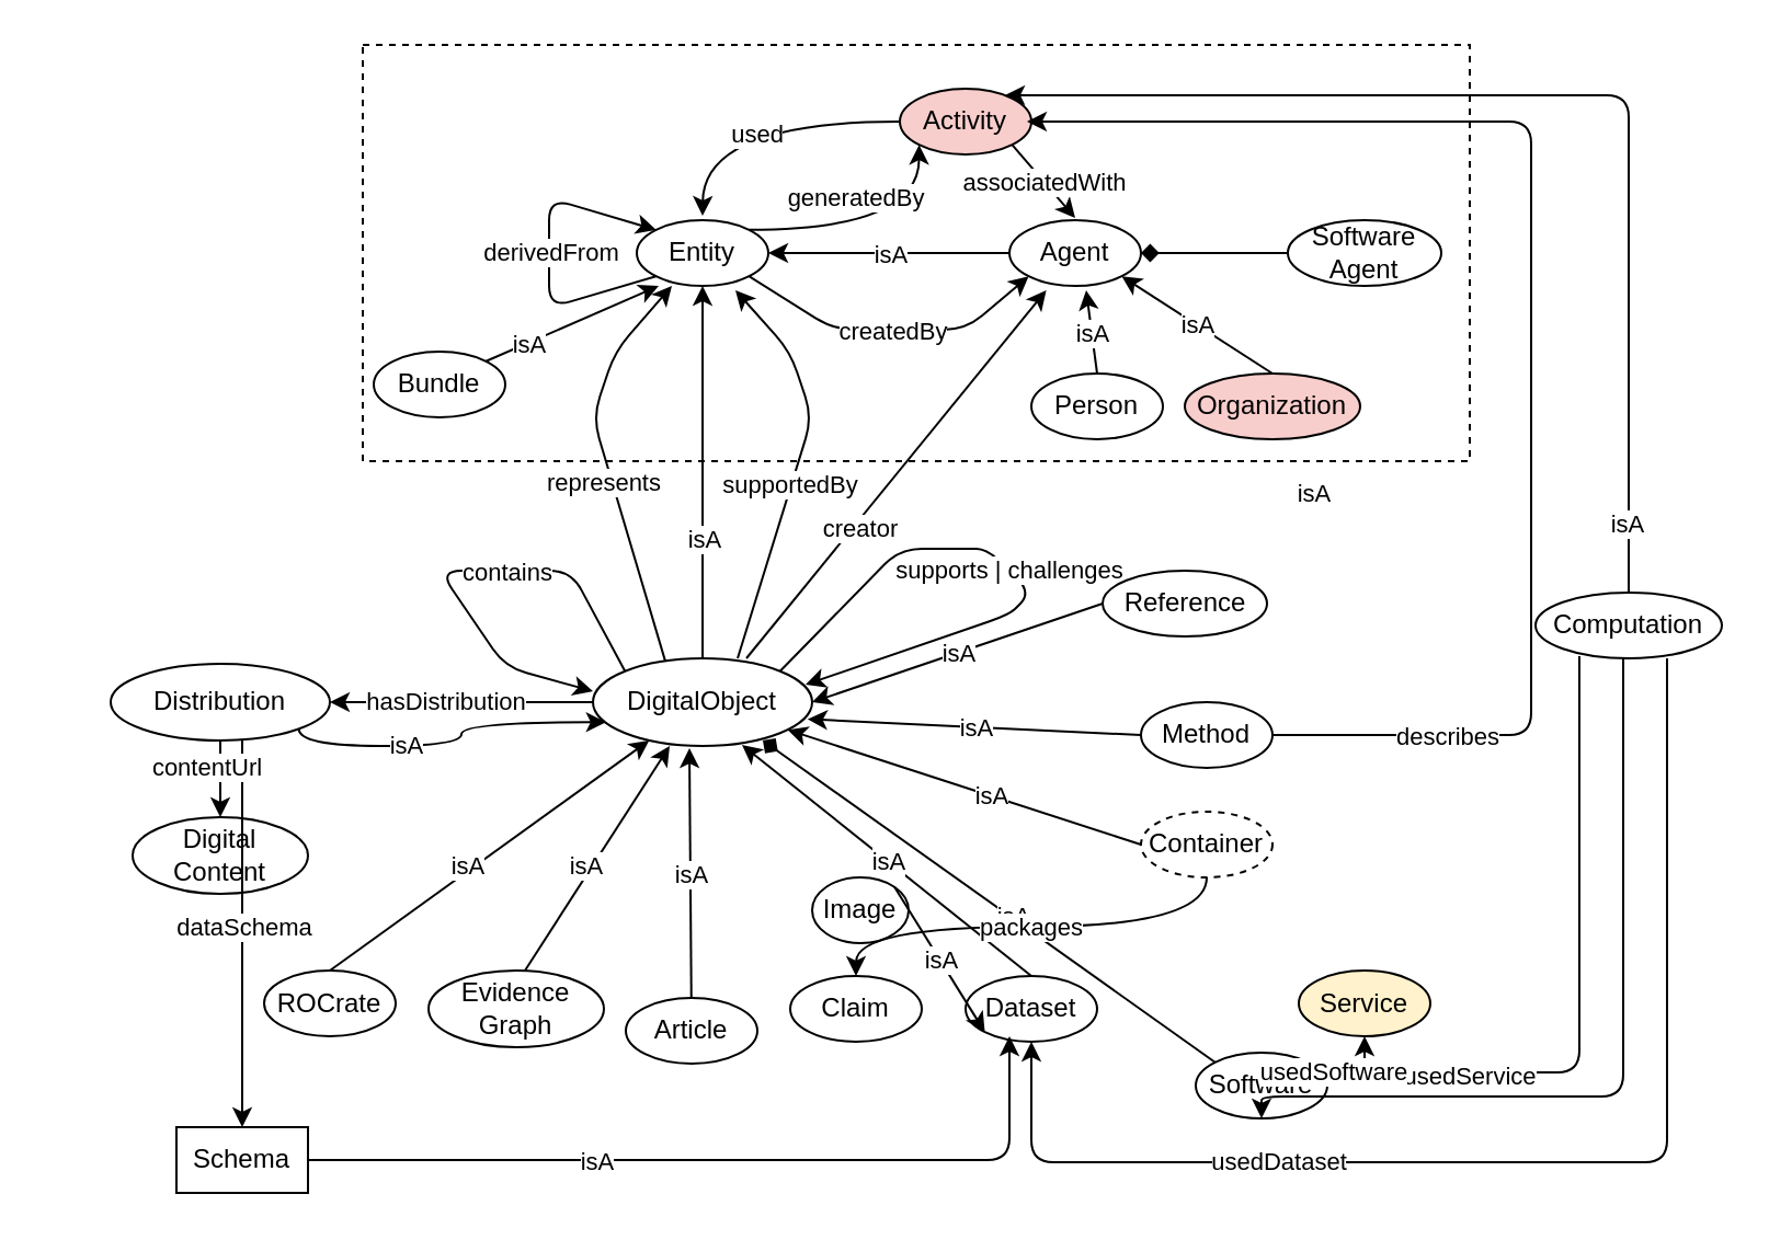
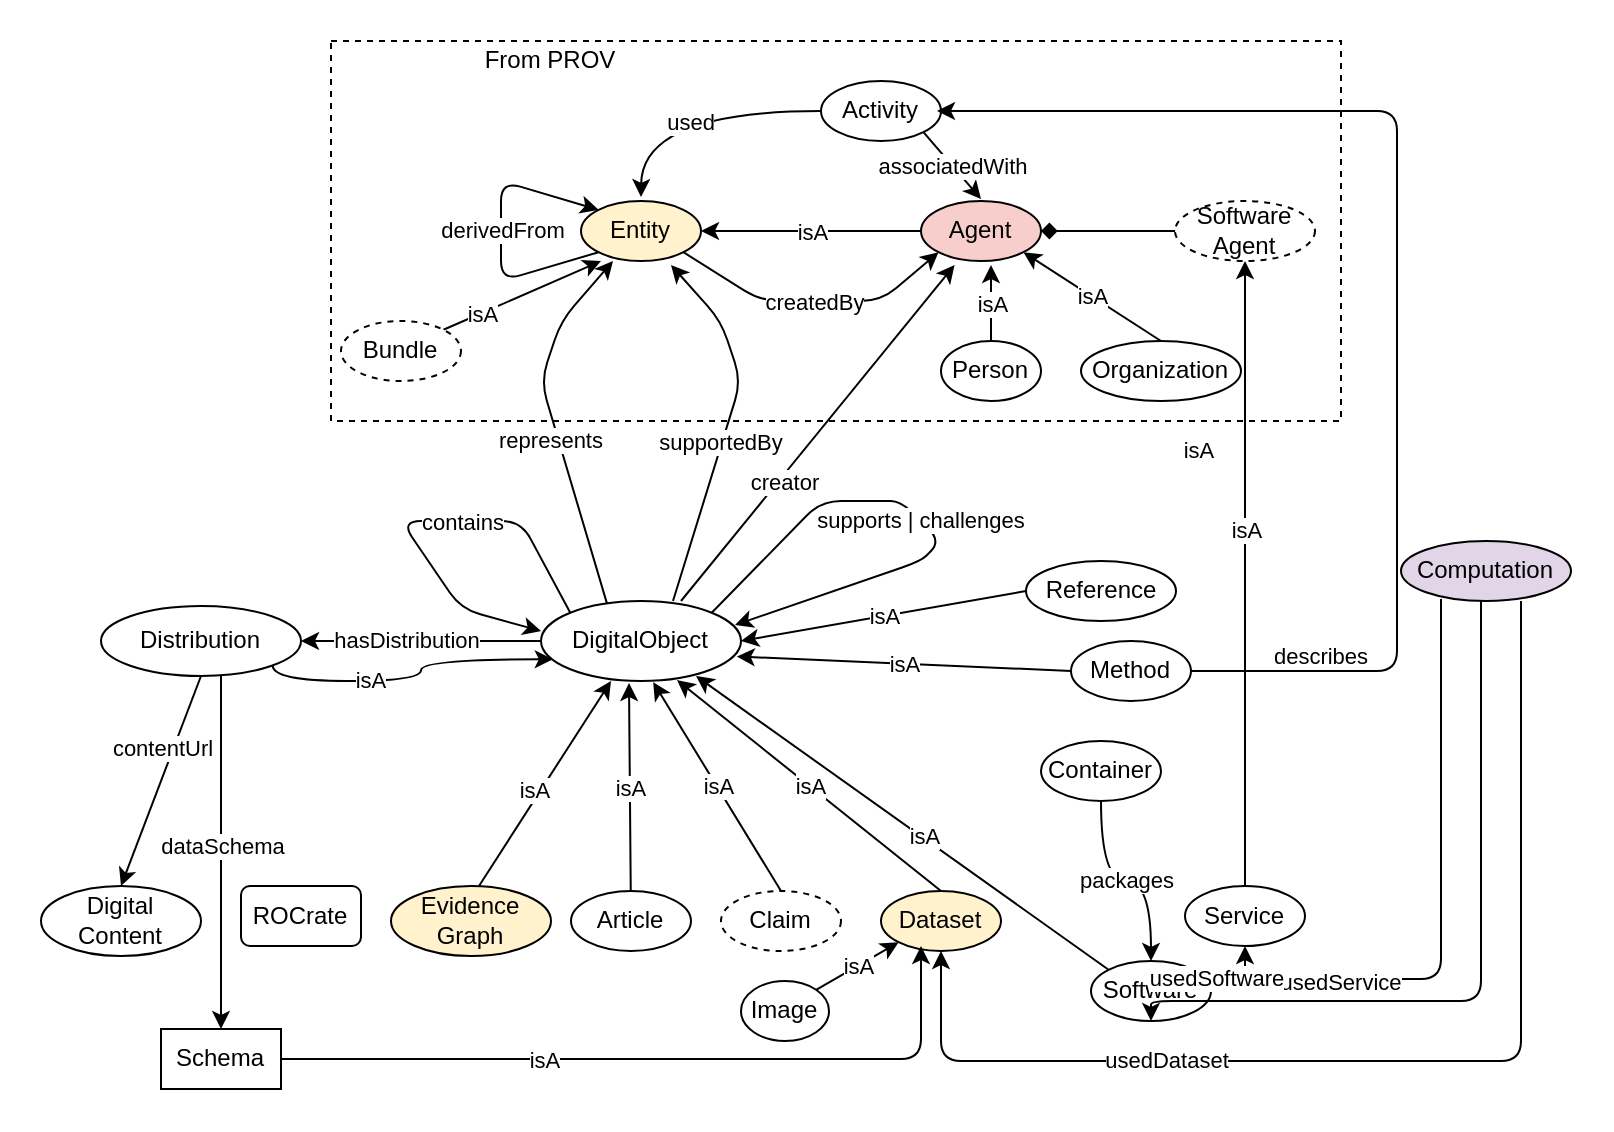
+ <mxCell id="72" value="From PROV" style="text;html=1;strokeColor=none;fillColor=none;align=center;verticalAlign=middle;whiteSpace=wrap;rounded=0;dashed=1;" parent="1" vertex="1"><mxGeometry x="240" width="70" height="20" as="geometry" y="20" /></mxCell>
- <mxCell id="77" value="" style="endArrow=classic;html=1;exitX=0.5;exitY=0;exitDx=0;exitDy=0;edgeStyle=orthogonalEdgeStyle;" parent="1" source="55" target="2" edge="1"><mxGeometry relative="1" as="geometry"><mxPoint x="742.5" y="270" as="sourcePoint" /><mxPoint x="455" y="43" as="targetPoint" /><Array as="points"><mxPoint x="743" y="43" /></Array></mxGeometry></mxCell>
- <mxCell id="78" value="isA" style="edgeLabel;resizable=0;html=1;align=center;verticalAlign=middle;" parent="77" connectable="0" vertex="1"><mxGeometry relative="1" as="geometry"><mxPoint x="28.47" y="195" as="offset" /></mxGeometry></mxCell>
- <mxCell id="2" value="Activity" style="ellipse;whiteSpace=wrap;html=1;fillColor=#f8cecc;" parent="1" vertex="1"><mxGeometry x="410" y="40" width="60" height="30" as="geometry" /></mxCell>
+ <mxCell id="2" value="Activity" style="ellipse;whiteSpace=wrap;html=1;" parent="1" vertex="1"><mxGeometry x="410" y="40" width="60" height="30" as="geometry" /></mxCell>
- <mxCell id="9" value="" style="endArrow=classic;html=1;exitX=1;exitY=0;exitDx=0;exitDy=0;entryX=0;entryY=1;entryDx=0;entryDy=0;edgeStyle=orthogonalEdgeStyle;curved=1;" parent="1" source="4" target="2" edge="1"><mxGeometry relative="1" as="geometry"><mxPoint x="430" y="280" as="sourcePoint" /><mxPoint x="530" y="280" as="targetPoint" /></mxGeometry></mxCell>
- <mxCell id="10" value="generatedBy" style="edgeLabel;resizable=0;html=1;align=center;verticalAlign=middle;" parent="9" connectable="0" vertex="1"><mxGeometry relative="1" as="geometry"><mxPoint x="-10" y="-15" as="offset" /></mxGeometry></mxCell>
- <mxCell id="4" value="Entity" style="ellipse;whiteSpace=wrap;html=1;" parent="1" vertex="1"><mxGeometry x="290" y="100" width="60" height="30" as="geometry" /></mxCell>
+ <mxCell id="4" value="Entity" style="ellipse;whiteSpace=wrap;html=1;fillColor=#fff2cc;" parent="1" vertex="1"><mxGeometry x="290" y="100" width="60" height="30" as="geometry" /></mxCell>
- <mxCell id="3" value="Agent" style="ellipse;whiteSpace=wrap;html=1;" parent="1" vertex="1"><mxGeometry x="460" y="100" width="60" height="30" as="geometry" /></mxCell>
+ <mxCell id="3" value="Agent" style="ellipse;whiteSpace=wrap;html=1;fillColor=#f8cecc;" parent="1" vertex="1"><mxGeometry x="460" y="100" width="60" height="30" as="geometry" /></mxCell>
- <mxCell id="91" value="Software&lt;br&gt;Agent" style="ellipse;whiteSpace=wrap;html=1;" parent="1" vertex="1"><mxGeometry x="587" y="100" width="70" height="30" as="geometry" /></mxCell>
+ <mxCell id="91" value="Software&lt;br&gt;Agent" style="ellipse;whiteSpace=wrap;html=1;dashed=1;" parent="1" vertex="1"><mxGeometry x="587" y="100" width="70" height="30" as="geometry" /></mxCell>
- <mxCell id="94" value="Bundle" style="ellipse;whiteSpace=wrap;html=1;" parent="1" vertex="1"><mxGeometry x="170" y="160" width="60" height="30" as="geometry" /></mxCell>
+ <mxCell id="94" value="Bundle" style="ellipse;whiteSpace=wrap;html=1;dashed=1;" parent="1" vertex="1"><mxGeometry x="170" y="160" width="60" height="30" as="geometry" /></mxCell>
- <mxCell id="5" value="Person" style="ellipse;whiteSpace=wrap;html=1;" parent="1" vertex="1"><mxGeometry x="470" y="170" width="60" height="30" as="geometry" /></mxCell>
+ <mxCell id="5" value="Person" style="ellipse;whiteSpace=wrap;html=1;" parent="1" vertex="1"><mxGeometry x="470" y="170" width="50" height="30" as="geometry" /></mxCell>
- <mxCell id="6" value="Organization" style="ellipse;whiteSpace=wrap;html=1;fillColor=#f8cecc;" parent="1" vertex="1"><mxGeometry x="540" y="170" width="80" height="30" as="geometry" /></mxCell>
+ <mxCell id="6" value="Organization" style="ellipse;whiteSpace=wrap;html=1;" parent="1" vertex="1"><mxGeometry x="540" y="170" width="80" height="30" as="geometry" /></mxCell>
- <mxCell id="24" value="" style="endArrow=classic;html=1;exitX=0.5;exitY=0;exitDx=0;exitDy=0;entryX=0.5;entryY=1;entryDx=0;entryDy=0;" parent="1" source="21" target="4" edge="1"><mxGeometry relative="1" as="geometry"><mxPoint x="430" y="280" as="sourcePoint" /><mxPoint x="530" y="280" as="targetPoint" /></mxGeometry></mxCell>
- <mxCell id="25" value="isA" style="edgeLabel;resizable=0;html=1;align=center;verticalAlign=middle;" parent="24" connectable="0" vertex="1"><mxGeometry relative="1" as="geometry"><mxPoint y="30" as="offset" /></mxGeometry></mxCell>
- <mxCell id="40" value="Reference" style="ellipse;whiteSpace=wrap;html=1;" parent="1" vertex="1"><mxGeometry x="502.5" y="260" width="75" height="30" as="geometry" /></mxCell>
+ <mxCell id="40" value="Reference" style="ellipse;whiteSpace=wrap;html=1;" parent="1" vertex="1"><mxGeometry x="512.5" y="280" width="75" height="30" as="geometry" /></mxCell>
- <mxCell id="55" value="Computation" style="ellipse;whiteSpace=wrap;html=1;" parent="1" vertex="1"><mxGeometry x="700" y="270" width="85" height="30" as="geometry" /></mxCell>
+ <mxCell id="55" value="Computation" style="ellipse;whiteSpace=wrap;html=1;fillColor=#e1d5e7;" parent="1" vertex="1"><mxGeometry x="700" y="270" width="85" height="30" as="geometry" /></mxCell>
+ <mxCell id="47" value="" style="endArrow=classic;html=1;exitX=0.5;exitY=0;exitDx=0;exitDy=0;" parent="1" source="61" target="91" edge="1"><mxGeometry relative="1" as="geometry"><mxPoint x="300" y="445" as="sourcePoint" /><mxPoint x="330" y="343" as="targetPoint" /></mxGeometry></mxCell>
+ <mxCell id="48" value="isA" style="edgeLabel;resizable=0;html=1;align=center;verticalAlign=middle;" parent="47" connectable="0" vertex="1"><mxGeometry relative="1" as="geometry"><mxPoint y="-22.43" as="offset" /></mxGeometry></mxCell>
- <mxCell id="39" value="Method" style="ellipse;whiteSpace=wrap;html=1;" parent="1" vertex="1"><mxGeometry x="520" y="320" width="60" height="30" as="geometry" /></mxCell>
+ <mxCell id="39" value="Method" style="ellipse;whiteSpace=wrap;html=1;" parent="1" vertex="1"><mxGeometry x="535" y="320" width="60" height="30" as="geometry" /></mxCell>
- <mxCell id="73" value="" style="endArrow=diamond;html=1;entryX=0.775;entryY=0.938;entryDx=0;entryDy=0;entryPerimeter=0;exitX=0;exitY=0;exitDx=0;exitDy=0;" parent="1" source="60" target="21" edge="1"><mxGeometry relative="1" as="geometry"><mxPoint x="460" y="440" as="sourcePoint" /><mxPoint x="520" y="260" as="targetPoint" /></mxGeometry></mxCell>
+ <mxCell id="73" value="" style="endArrow=classic;html=1;entryX=0.775;entryY=0.938;entryDx=0;entryDy=0;entryPerimeter=0;exitX=0;exitY=0;exitDx=0;exitDy=0;" parent="1" source="60" target="21" edge="1"><mxGeometry relative="1" as="geometry"><mxPoint x="460" y="440" as="sourcePoint" /><mxPoint x="520" y="260" as="targetPoint" /></mxGeometry></mxCell>
- <mxCell id="98" style="rounded=0;orthogonalLoop=1;jettySize=auto;html=1;exitX=0;exitY=0.5;exitDx=0;exitDy=0;" parent="1" source="101" target="21" edge="1"><mxGeometry relative="1" as="geometry"><mxPoint x="490" y="370" as="targetPoint" /></mxGeometry></mxCell>
- <mxCell id="99" value="isA" style="edgeLabel;html=1;align=center;verticalAlign=middle;resizable=0;points=[];" parent="98" vertex="1" connectable="0"><mxGeometry x="-0.147" relative="1" as="geometry"><mxPoint as="offset" /></mxGeometry></mxCell>
- <mxCell id="101" value="Container" style="ellipse;whiteSpace=wrap;html=1;dashed=1;" parent="1" vertex="1"><mxGeometry x="520" y="370" width="60" height="30" as="geometry" /></mxCell>
+ <mxCell id="101" value="Container" style="ellipse;whiteSpace=wrap;html=1;" parent="1" vertex="1"><mxGeometry x="520" y="370" width="60" height="30" as="geometry" /></mxCell>
- <mxCell id="95" value="Digital&lt;br&gt;Content" style="ellipse;whiteSpace=wrap;html=1;fillColor=none;" parent="1" vertex="1"><mxGeometry x="60" y="372.5" width="80" height="35" as="geometry" /></mxCell>
+ <mxCell id="95" value="Digital&lt;br&gt;Content" style="ellipse;whiteSpace=wrap;html=1;fillColor=none;" parent="1" vertex="1"><mxGeometry x="20" y="442.5" width="80" height="35" as="geometry" /></mxCell>
- <mxCell id="87" style="edgeStyle=none;rounded=0;orthogonalLoop=1;jettySize=auto;html=1;exitX=0.5;exitY=0;exitDx=0;exitDy=0;" parent="1" source="89" target="21" edge="1"><mxGeometry relative="1" as="geometry" /></mxCell>
- <mxCell id="88" value="isA" style="edgeLabel;html=1;align=center;verticalAlign=middle;resizable=0;points=[];" parent="87" vertex="1" connectable="0"><mxGeometry x="0.19" relative="1" as="geometry"><mxPoint x="-24.77" y="15" as="offset" /></mxGeometry></mxCell>
+ <mxCell id="43" value="" style="endArrow=classic;html=1;exitX=0.5;exitY=0;exitDx=0;exitDy=0;entryX=0.561;entryY=1.014;entryDx=0;entryDy=0;entryPerimeter=0;" parent="1" source="37" target="21" edge="1"><mxGeometry relative="1" as="geometry"><mxPoint x="430" y="280" as="sourcePoint" /><mxPoint x="530" y="280" as="targetPoint" /></mxGeometry></mxCell>
+ <mxCell id="44" value="isA" style="edgeLabel;resizable=0;html=1;align=center;verticalAlign=middle;" parent="43" connectable="0" vertex="1"><mxGeometry relative="1" as="geometry" /></mxCell>
- <mxCell id="56" value="Image" style="ellipse;whiteSpace=wrap;html=1;" parent="1" vertex="1"><mxGeometry x="370" y="400" width="44" height="30" as="geometry" /></mxCell>
+ <mxCell id="56" value="Image" style="ellipse;whiteSpace=wrap;html=1;" parent="1" vertex="1"><mxGeometry x="370" y="490" width="44" height="30" as="geometry" /></mxCell>
- <mxCell id="100" value="packages" style="edgeStyle=orthogonalEdgeStyle;curved=1;rounded=0;orthogonalLoop=1;jettySize=auto;html=1;exitX=0.5;exitY=1;exitDx=0;exitDy=0;" parent="1" source="101" target="37" edge="1"><mxGeometry relative="1" as="geometry" /></mxCell>
+ <mxCell id="100" value="packages" style="edgeStyle=orthogonalEdgeStyle;curved=1;rounded=0;orthogonalLoop=1;jettySize=auto;html=1;exitX=0.5;exitY=1;exitDx=0;exitDy=0;entryX=0.5;entryY=0;entryDx=0;entryDy=0;" parent="1" source="101" target="60" edge="1"><mxGeometry relative="1" as="geometry" /></mxCell>
- <mxCell id="89" value="ROCrate" style="ellipse;whiteSpace=wrap;html=1;fillColor=none;strokeColor=#000000;" parent="1" vertex="1"><mxGeometry x="120" y="442.5" width="60" height="30" as="geometry" /></mxCell>
+ <mxCell id="89" value="ROCrate" style="whiteSpace=wrap;html=1;fillColor=none;strokeColor=#000000;rounded=1;" parent="1" vertex="1"><mxGeometry x="120" y="442.5" width="60" height="30" as="geometry" /></mxCell>
- <mxCell id="61" value="Service" style="ellipse;whiteSpace=wrap;html=1;fillColor=#fff2cc;" parent="1" vertex="1"><mxGeometry x="592" y="442.5" width="60" height="30" as="geometry" /></mxCell>
+ <mxCell id="61" value="Service" style="ellipse;whiteSpace=wrap;html=1;" parent="1" vertex="1"><mxGeometry x="592" y="442.5" width="60" height="30" as="geometry" /></mxCell>
- <mxCell id="36" value="Evidence&lt;br&gt;Graph" style="ellipse;whiteSpace=wrap;html=1;" parent="1" vertex="1"><mxGeometry x="195" y="442.5" width="80" height="35" as="geometry" /></mxCell>
+ <mxCell id="36" value="Evidence&lt;br&gt;Graph" style="ellipse;whiteSpace=wrap;html=1;fillColor=#fff2cc;" parent="1" vertex="1"><mxGeometry x="195" y="442.5" width="80" height="35" as="geometry" /></mxCell>
- <mxCell id="37" value="Claim" style="ellipse;whiteSpace=wrap;html=1;" parent="1" vertex="1"><mxGeometry x="360" y="445" width="60" height="30" as="geometry" /></mxCell>
+ <mxCell id="37" value="Claim" style="ellipse;whiteSpace=wrap;html=1;dashed=1;" parent="1" vertex="1"><mxGeometry x="360" y="445" width="60" height="30" as="geometry" /></mxCell>
- <mxCell id="57" value="Dataset" style="ellipse;whiteSpace=wrap;html=1;" parent="1" vertex="1"><mxGeometry x="440" y="445" width="60" height="30" as="geometry" /></mxCell>
+ <mxCell id="57" value="Dataset" style="ellipse;whiteSpace=wrap;html=1;fillColor=#fff2cc;" parent="1" vertex="1"><mxGeometry x="440" y="445" width="60" height="30" as="geometry" /></mxCell>
- <mxCell id="38" value="Article" style="ellipse;whiteSpace=wrap;html=1;" parent="1" vertex="1"><mxGeometry x="285" y="455" width="60" height="30" as="geometry" /></mxCell>
+ <mxCell id="38" value="Article" style="ellipse;whiteSpace=wrap;html=1;" parent="1" vertex="1"><mxGeometry x="285" y="445" width="60" height="30" as="geometry" /></mxCell>
